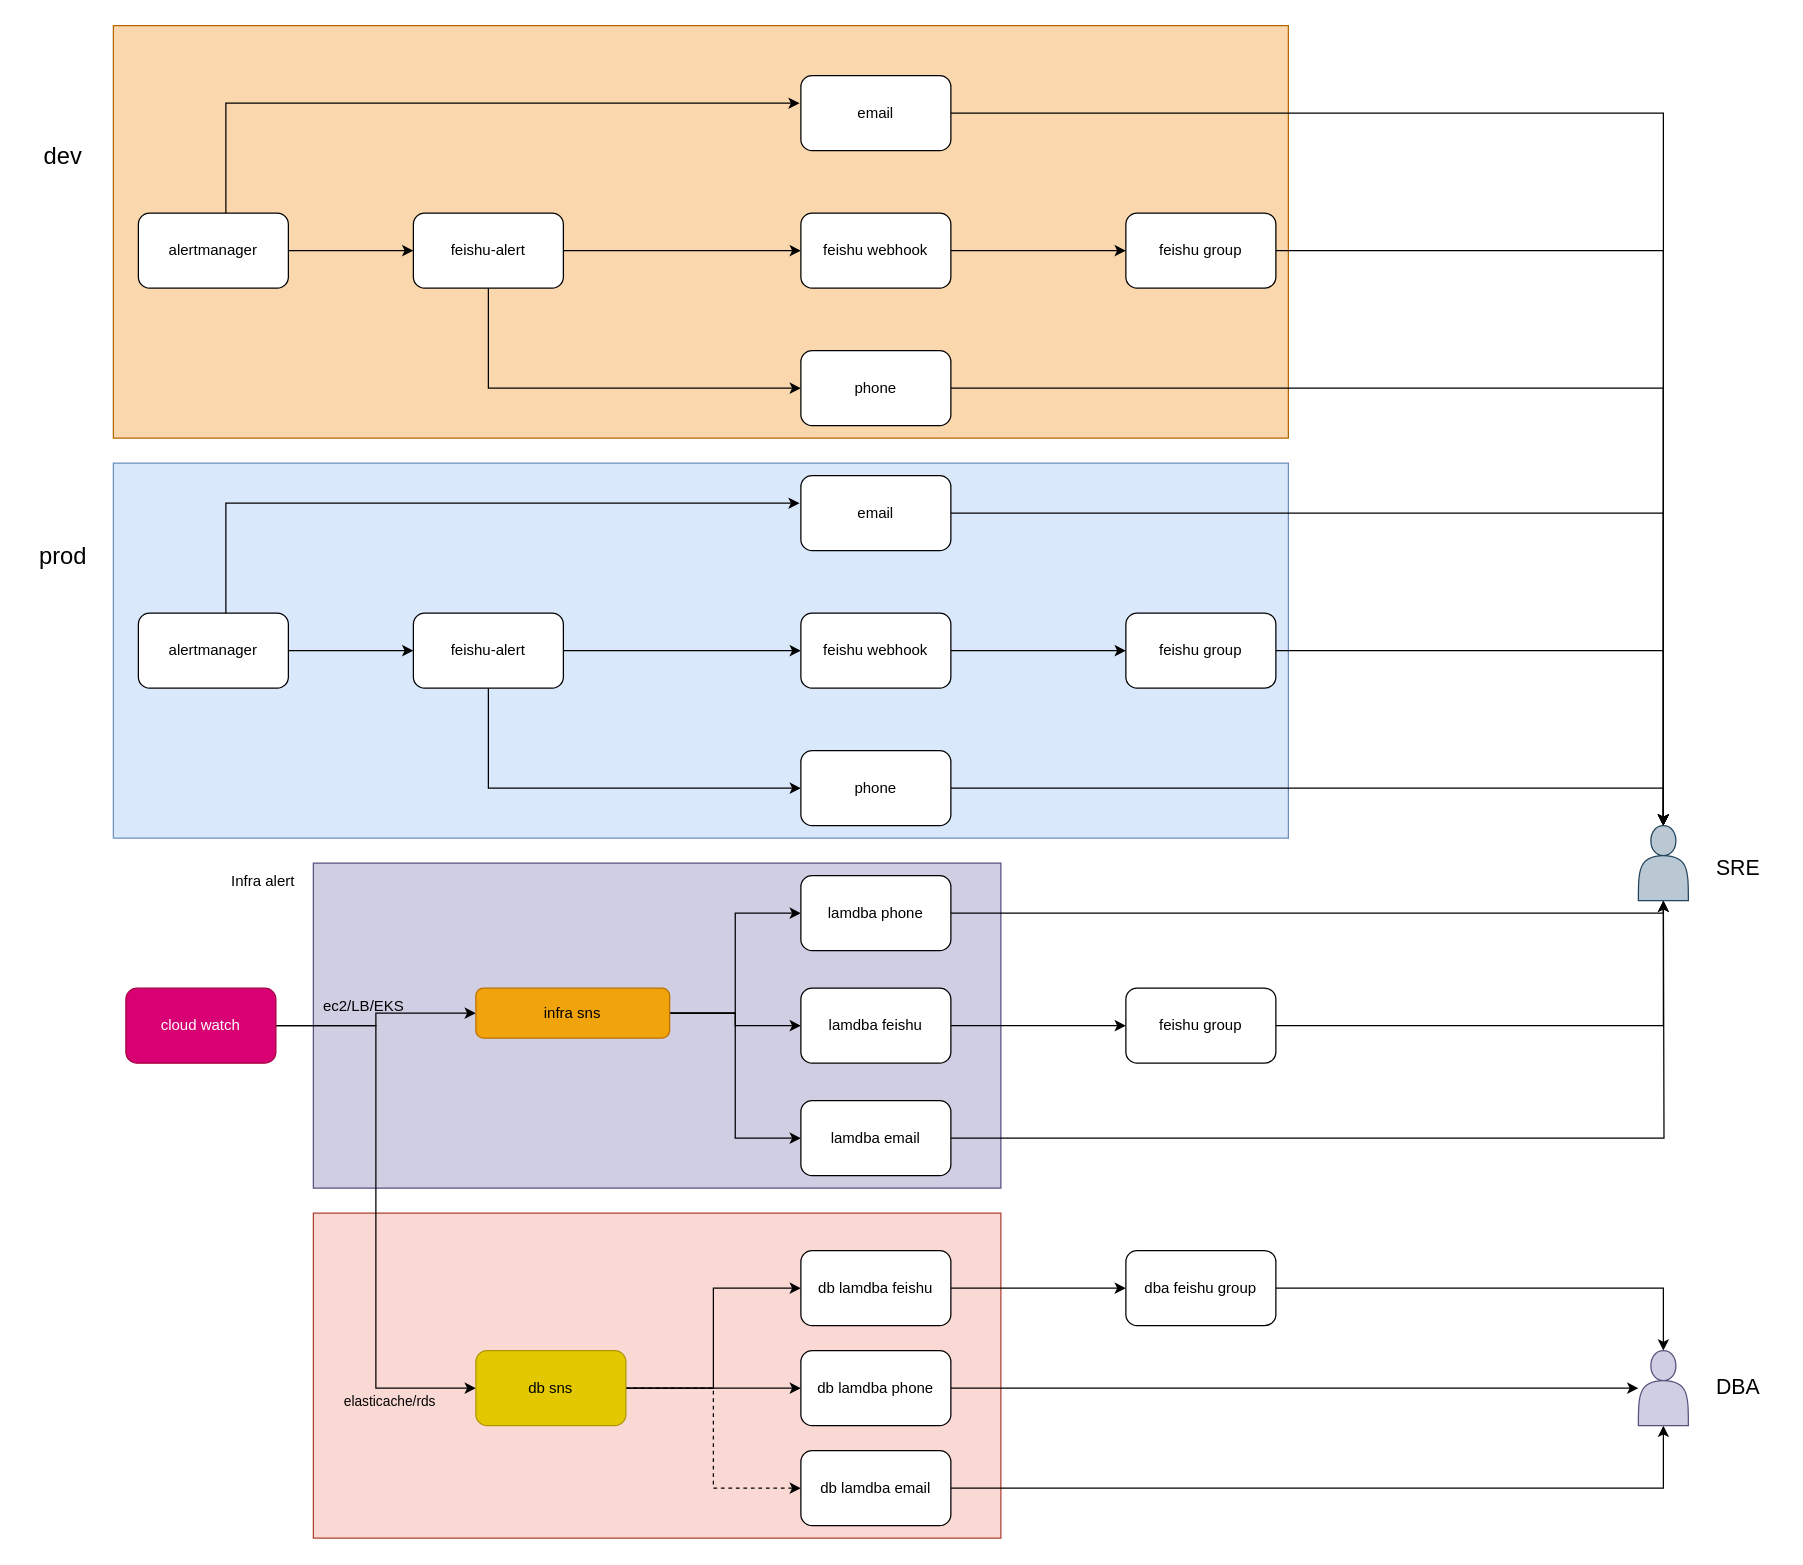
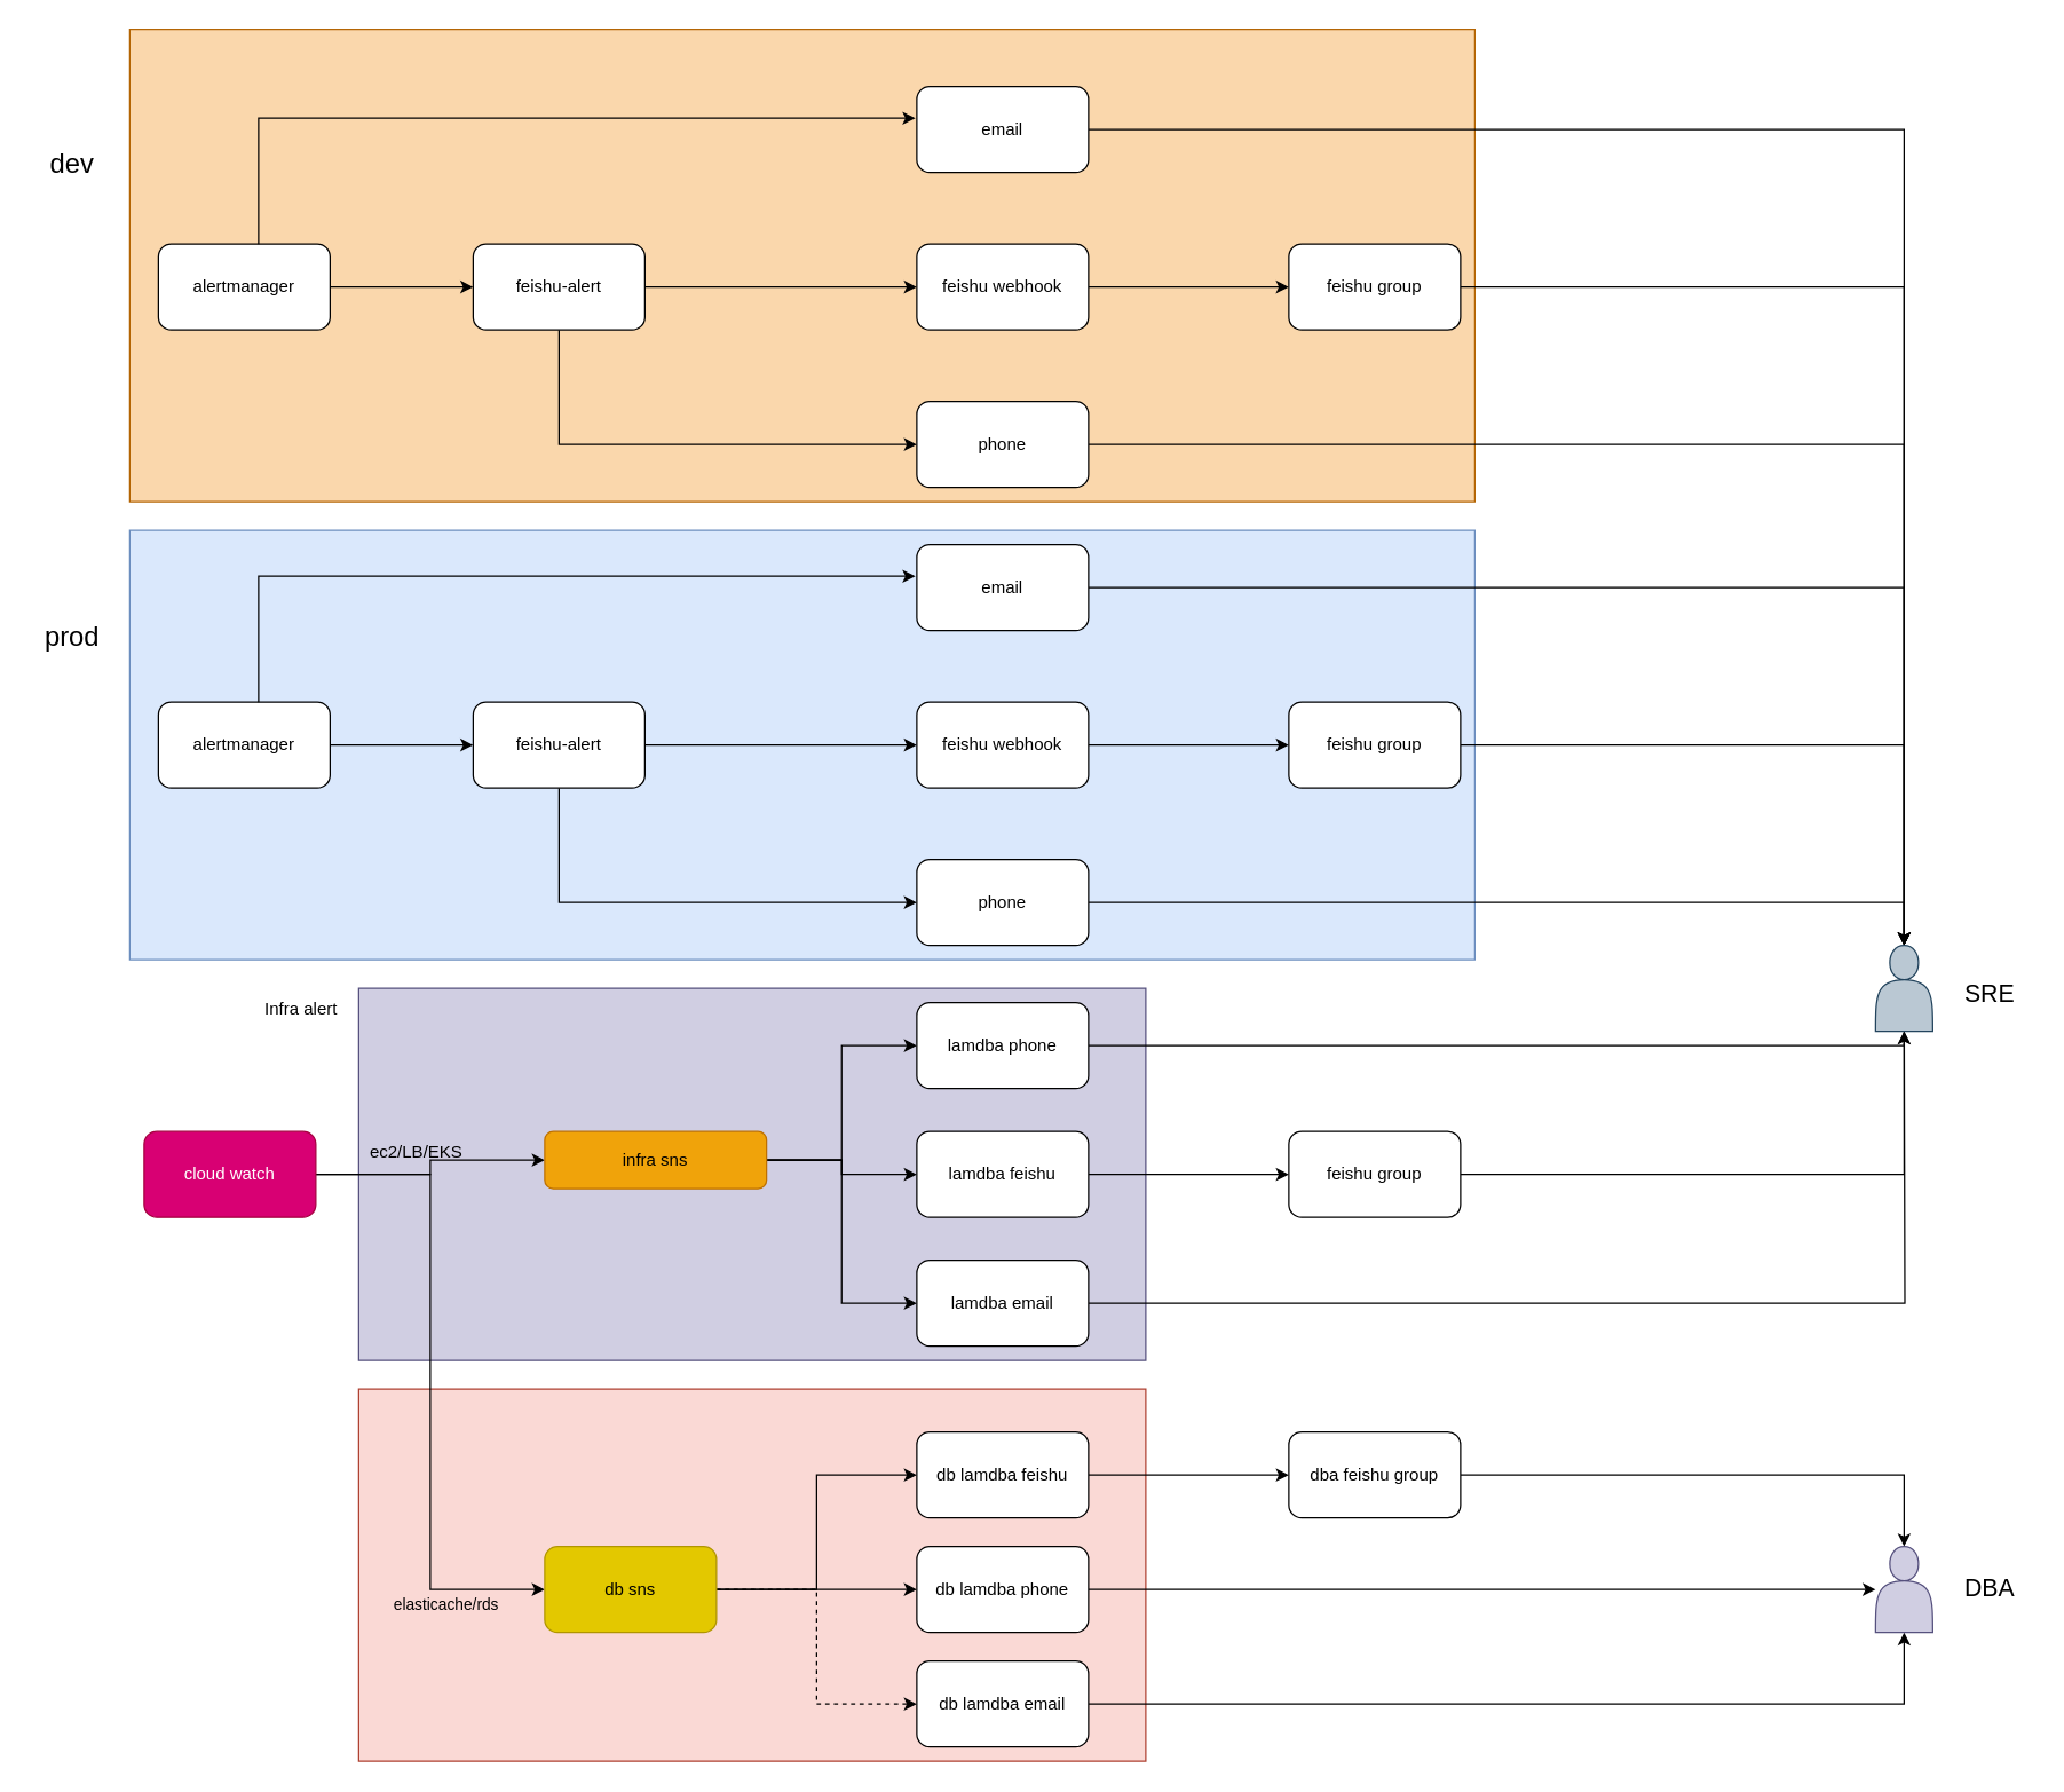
- <mxCell id="63" value="&lt;font style=&quot;font-size: 19px;&quot;&gt;dev&lt;/font&gt;" style="text;html=1;align=center;verticalAlign=middle;whiteSpace=wrap;rounded=0;" vertex="1" parent="1"><mxGeometry x="20" y="110" width="60" height="30" as="geometry" /></mxCell>
+ <mxCell id="63" value="&lt;font style=&quot;font-size: 19px;&quot;&gt;dev&lt;/font&gt;" style="text;html=1;align=center;verticalAlign=middle;whiteSpace=wrap;rounded=0;" vertex="1" parent="1"><mxGeometry x="20" y="100" width="60" height="30" as="geometry" /></mxCell>
